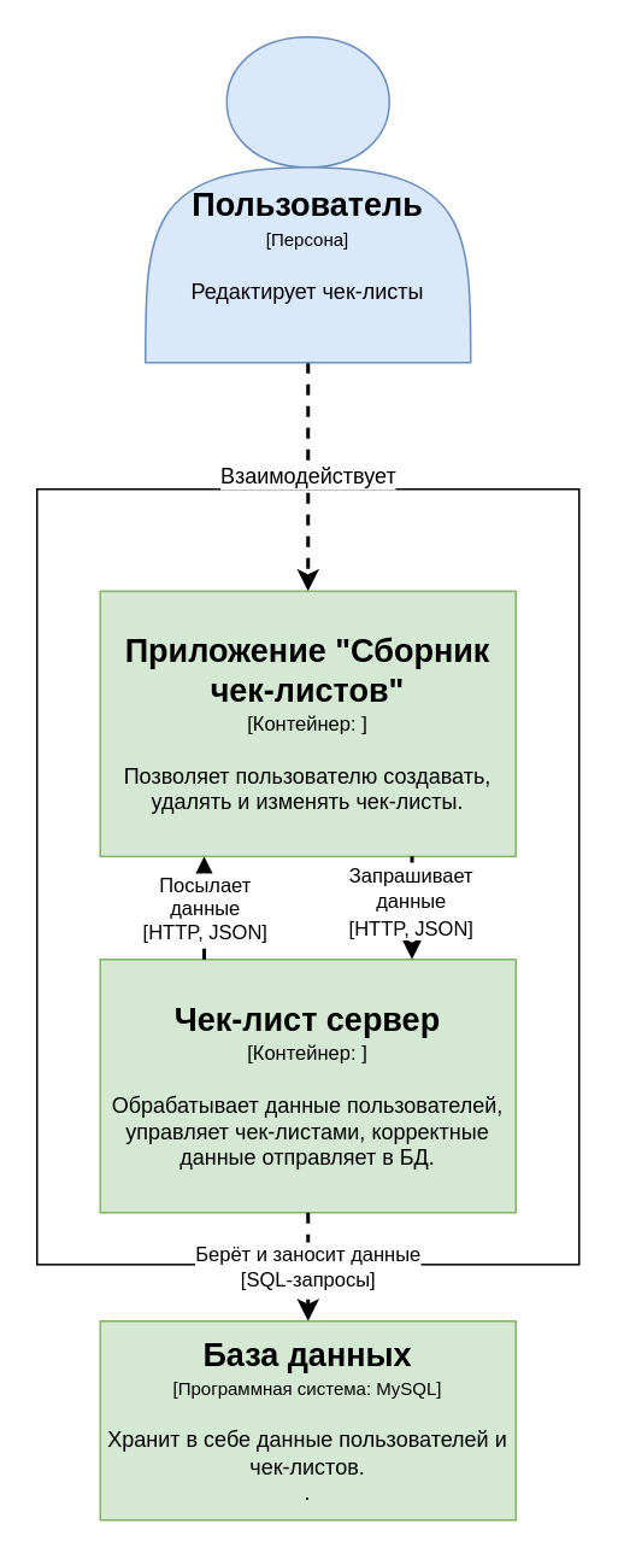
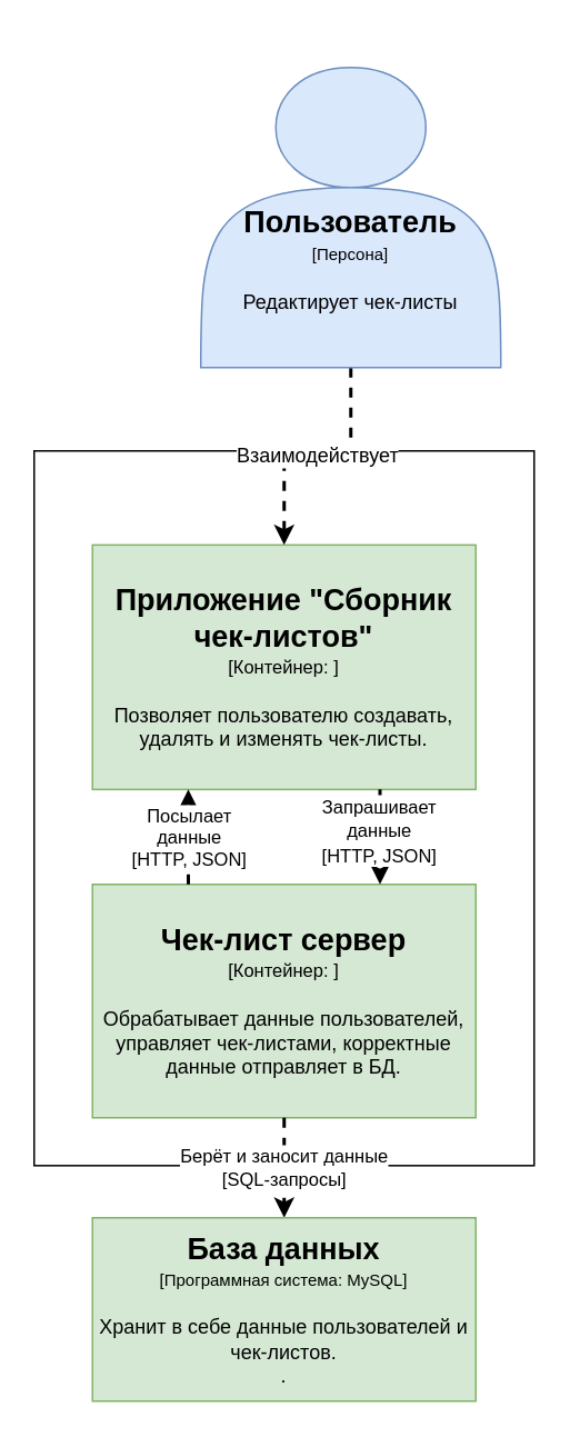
- <mxCell id="13" value="&lt;div&gt;&lt;br&gt;&lt;/div&gt;&lt;div&gt;&lt;br&gt;&lt;/div&gt;&lt;div&gt;&lt;b&gt;&lt;font style=&quot;font-size: 18px&quot;&gt;&lt;br&gt;&lt;/font&gt;&lt;/b&gt;&lt;/div&gt;&lt;div&gt;&lt;b&gt;&lt;font style=&quot;font-size: 18px&quot;&gt;Пользователь&lt;br&gt;&lt;/font&gt;&lt;/b&gt;&lt;/div&gt;&lt;div&gt;&lt;font style=&quot;font-size: 10px&quot;&gt;[Персона]&lt;/font&gt;&lt;/div&gt;&lt;div&gt;&lt;font style=&quot;font-size: 10px&quot;&gt;&lt;br&gt;&lt;/font&gt;&lt;/div&gt;&lt;div&gt;Редактирует чек-листы&lt;br&gt;&lt;/div&gt;" style="shape=actor;whiteSpace=wrap;html=1;fillColor=#dae8fc;strokeColor=#6c8ebf;" vertex="1" parent="1"><mxGeometry x="80" y="20" width="180" height="180" as="geometry" /></mxCell>
+ <mxCell id="13" value="&lt;div&gt;&lt;br&gt;&lt;/div&gt;&lt;div&gt;&lt;br&gt;&lt;/div&gt;&lt;div&gt;&lt;b&gt;&lt;font style=&quot;font-size: 18px&quot;&gt;&lt;br&gt;&lt;/font&gt;&lt;/b&gt;&lt;/div&gt;&lt;div&gt;&lt;b&gt;&lt;font style=&quot;font-size: 18px&quot;&gt;Пользователь&lt;br&gt;&lt;/font&gt;&lt;/b&gt;&lt;/div&gt;&lt;div&gt;&lt;font style=&quot;font-size: 10px&quot;&gt;[Персона]&lt;/font&gt;&lt;/div&gt;&lt;div&gt;&lt;font style=&quot;font-size: 10px&quot;&gt;&lt;br&gt;&lt;/font&gt;&lt;/div&gt;&lt;div&gt;Редактирует чек-листы&lt;br&gt;&lt;/div&gt;" style="shape=actor;whiteSpace=wrap;html=1;fillColor=#dae8fc;strokeColor=#6c8ebf;" vertex="1" parent="1"><mxGeometry x="120" y="40" width="180" height="180" as="geometry" /></mxCell>
